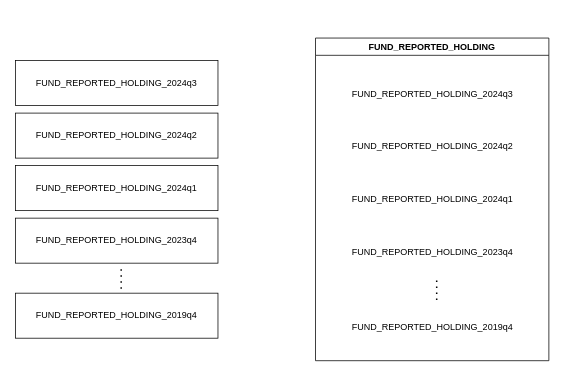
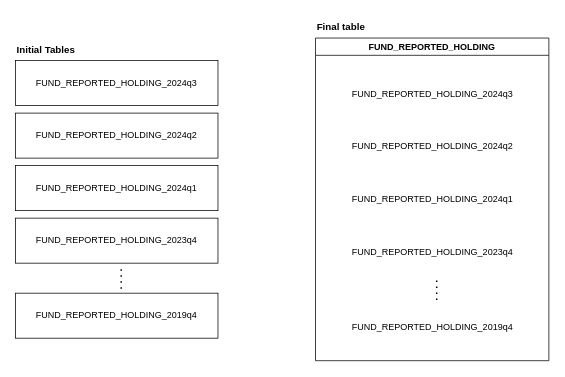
+ <mxCell id="16" value="Final table" style="text;html=1;align=left;verticalAlign=middle;whiteSpace=wrap;rounded=0;fontSize=13;fontStyle=1" vertex="1" parent="1"><mxGeometry x="420" y="20" width="100" height="30" as="geometry" /></mxCell>
+ <mxCell id="15" value="Initial Tables" style="text;html=1;align=left;verticalAlign=middle;whiteSpace=wrap;rounded=0;fontSize=13;fontStyle=1" vertex="1" parent="1"><mxGeometry x="20" y="50" width="100" height="30" as="geometry" /></mxCell>
